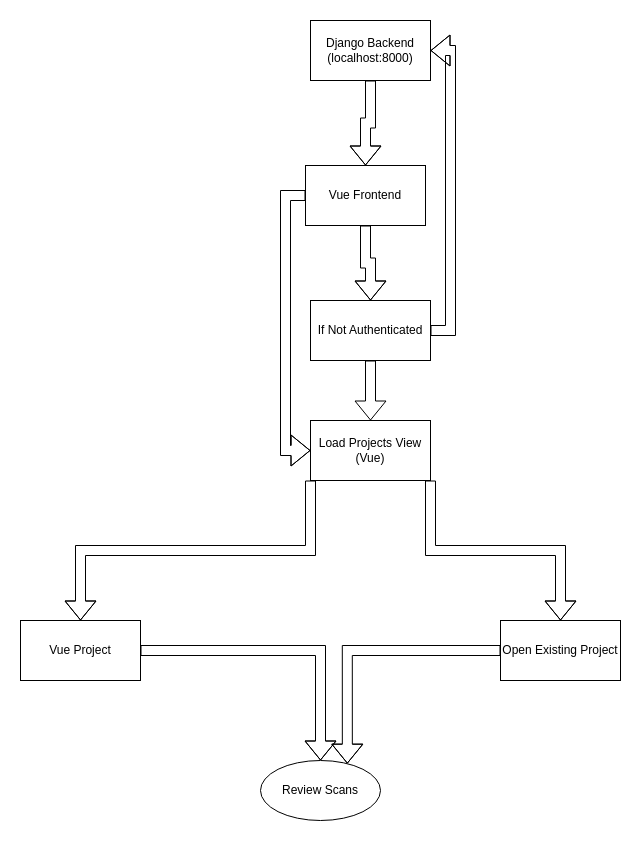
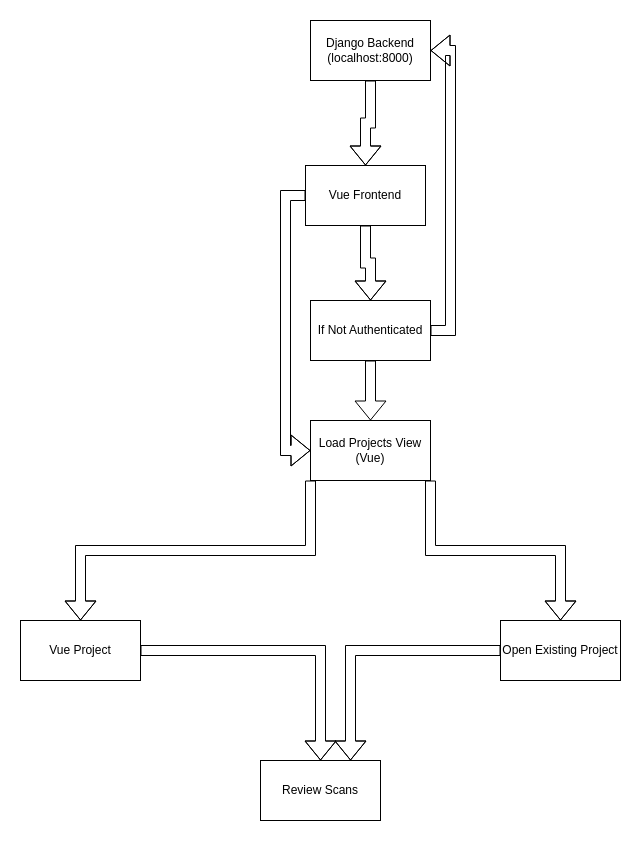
- <mxCell id="17" value="Review Scans" style="ellipse;whiteSpace=wrap;html=1;" parent="1" vertex="1"><mxGeometry x="260" y="760" width="120" height="60" as="geometry" /></mxCell>
+ <mxCell id="17" value="Review Scans" style="rounded=0;whiteSpace=wrap;html=1;" parent="1" vertex="1"><mxGeometry x="260" y="760" width="120" height="60" as="geometry" /></mxCell>
